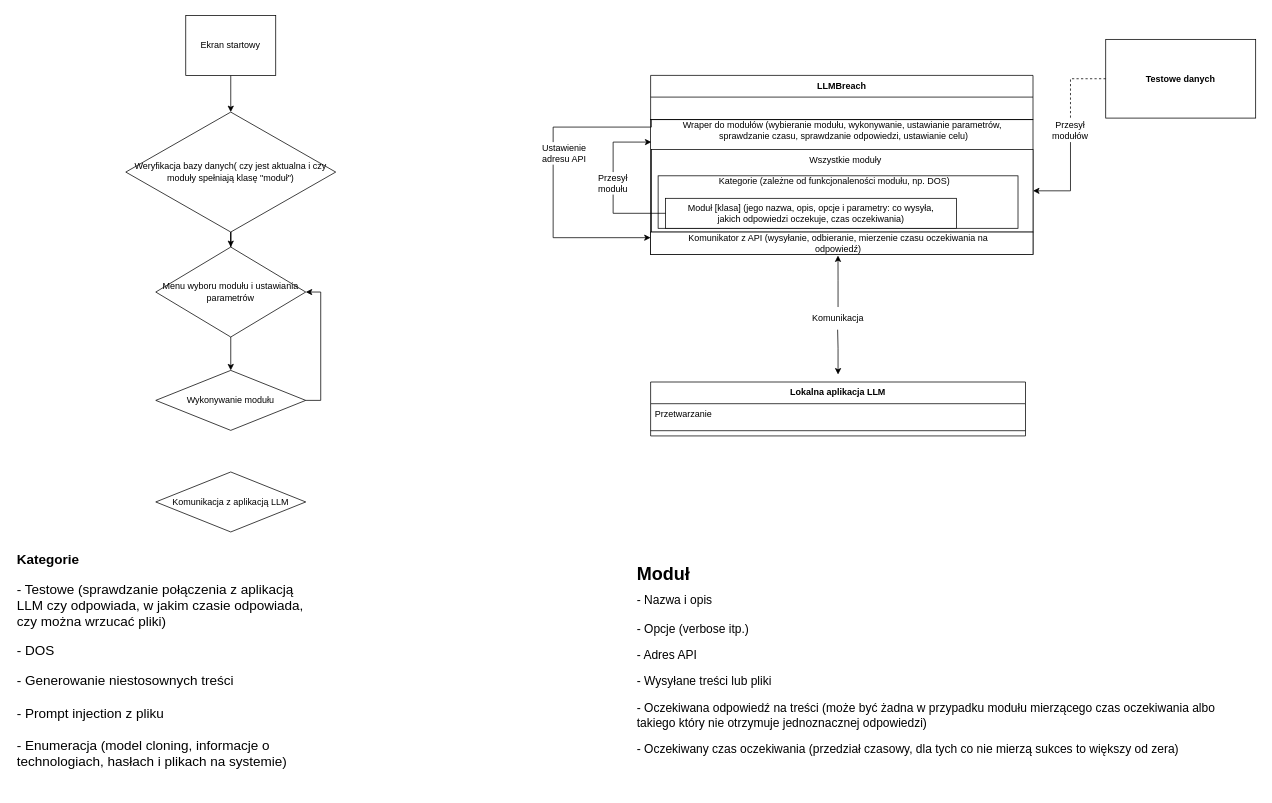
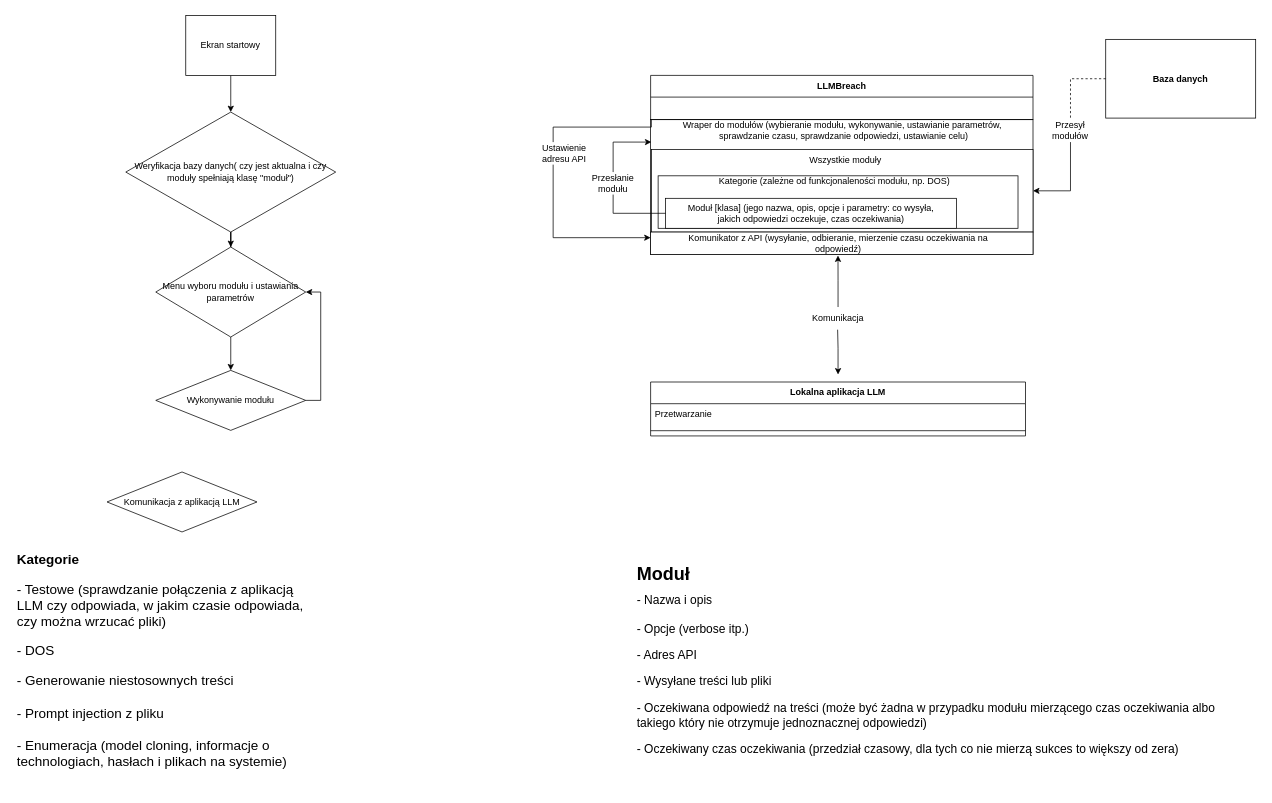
- <mxCell id="14" value="&lt;h4&gt;Testowe danych&lt;br&gt;&lt;/h4&gt;" style="rounded=0;whiteSpace=wrap;html=1;" parent="1" vertex="1"><mxGeometry x="1474" y="52" width="200" height="105" as="geometry" /></mxCell>
+ <mxCell id="14" value="&lt;h4&gt;Baza danych&lt;br&gt;&lt;/h4&gt;" style="rounded=0;whiteSpace=wrap;html=1;" parent="1" vertex="1"><mxGeometry x="1474" y="52" width="200" height="105" as="geometry" /></mxCell>
- <mxCell id="34" value="Przesył modułu" style="text;html=1;align=center;verticalAlign=middle;whiteSpace=wrap;rounded=0;" parent="1" vertex="1"><mxGeometry x="787" y="229" width="60" height="30" as="geometry" /></mxCell>
+ <mxCell id="34" value="Przesłanie modułu" style="text;html=1;align=center;verticalAlign=middle;whiteSpace=wrap;rounded=0;" parent="1" vertex="1"><mxGeometry x="787" y="229" width="60" height="30" as="geometry" /></mxCell>
- <mxCell id="29" value="Komunikacja z aplikacją LLM" style="rhombus;whiteSpace=wrap;html=1;" parent="1" vertex="1"><mxGeometry x="207" y="629" width="200" height="80" as="geometry" /></mxCell>
+ <mxCell id="29" value="Komunikacja z aplikacją LLM" style="rhombus;whiteSpace=wrap;html=1;" parent="1" vertex="1"><mxGeometry x="142" y="629" width="200" height="80" as="geometry" /></mxCell>
